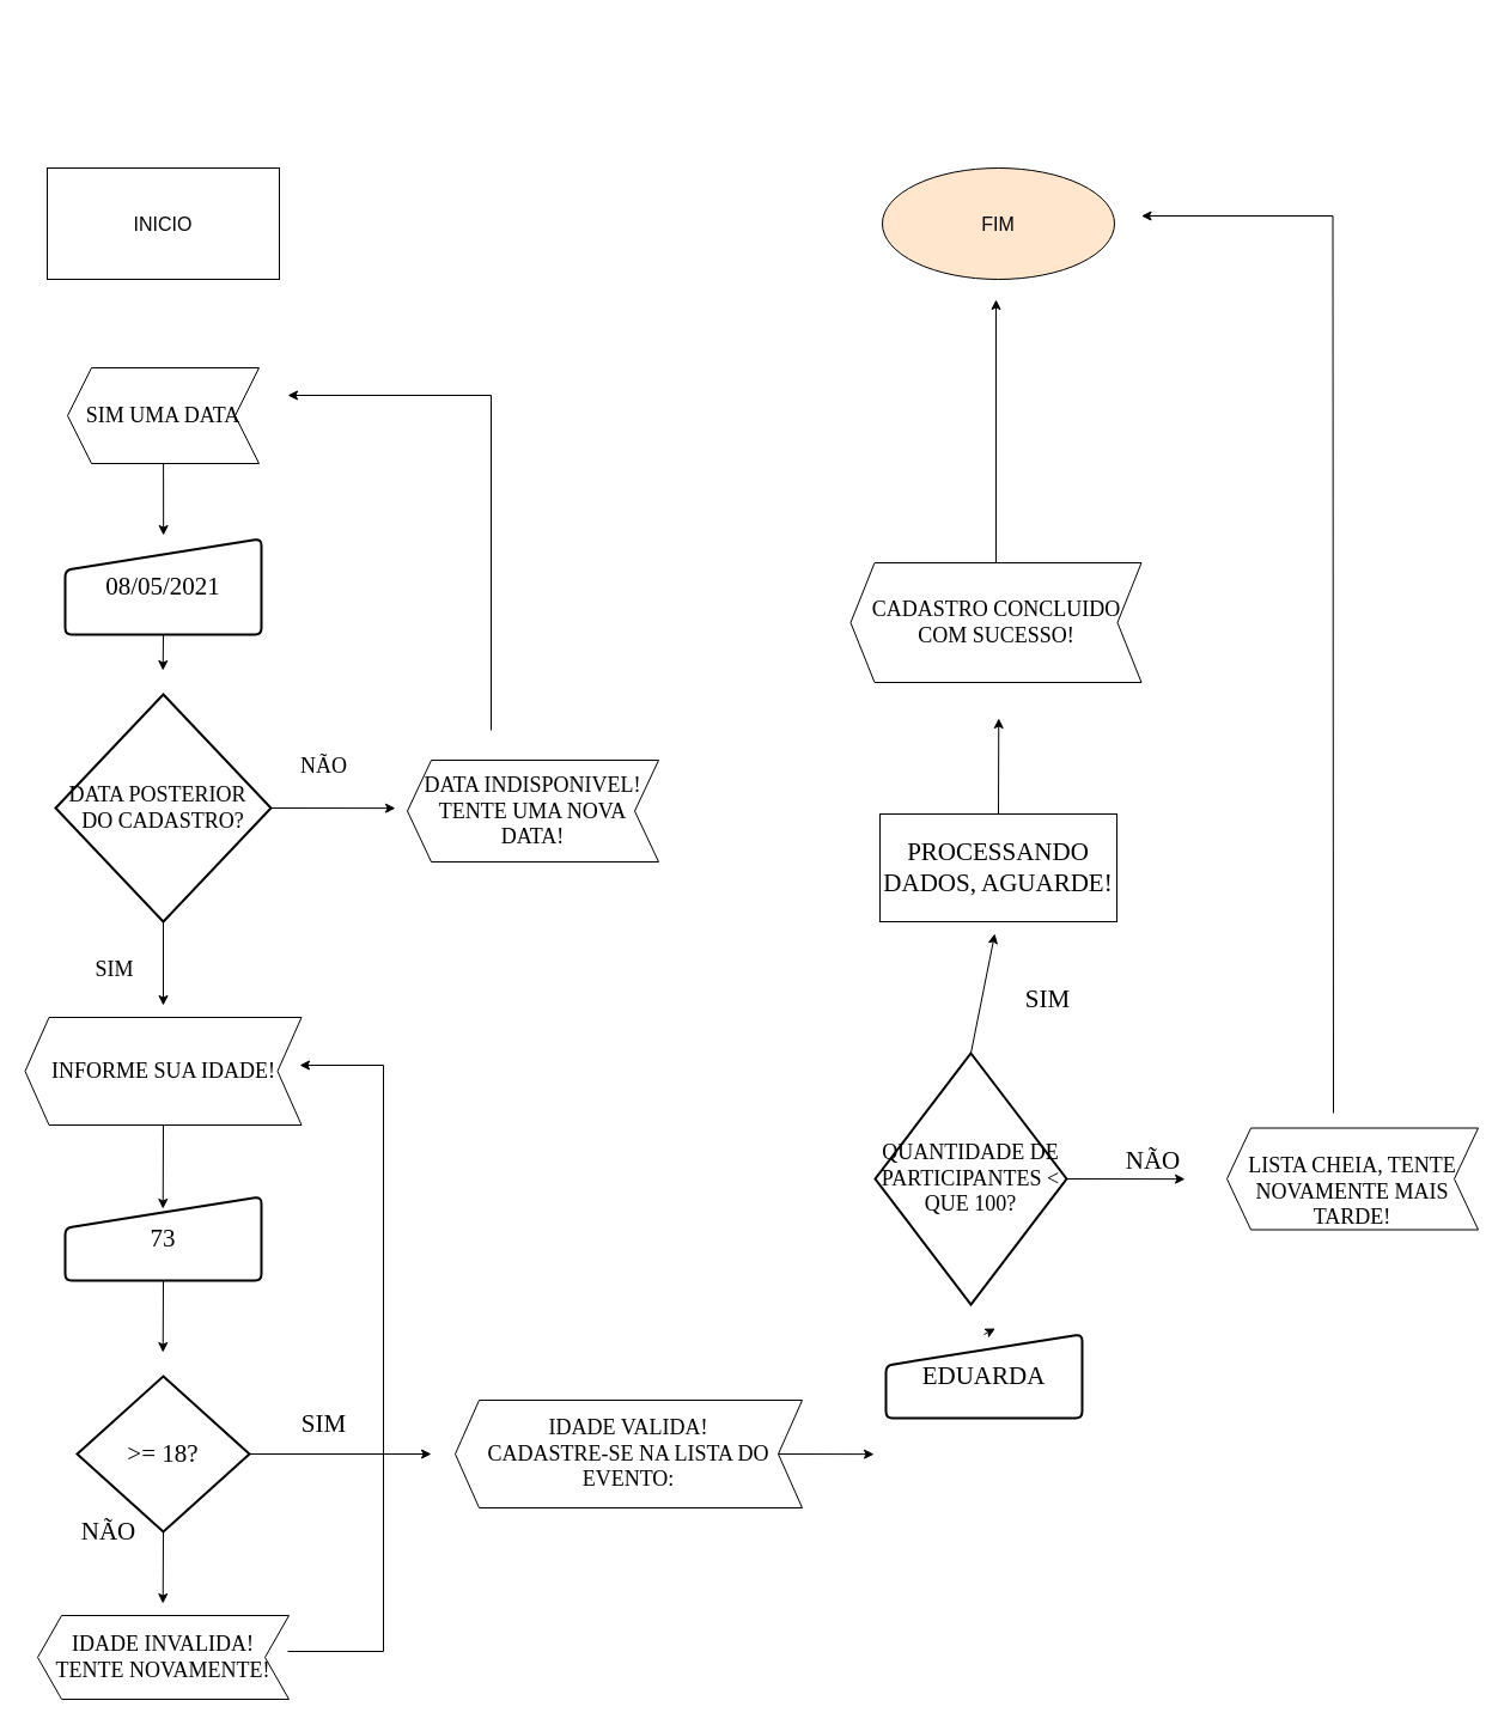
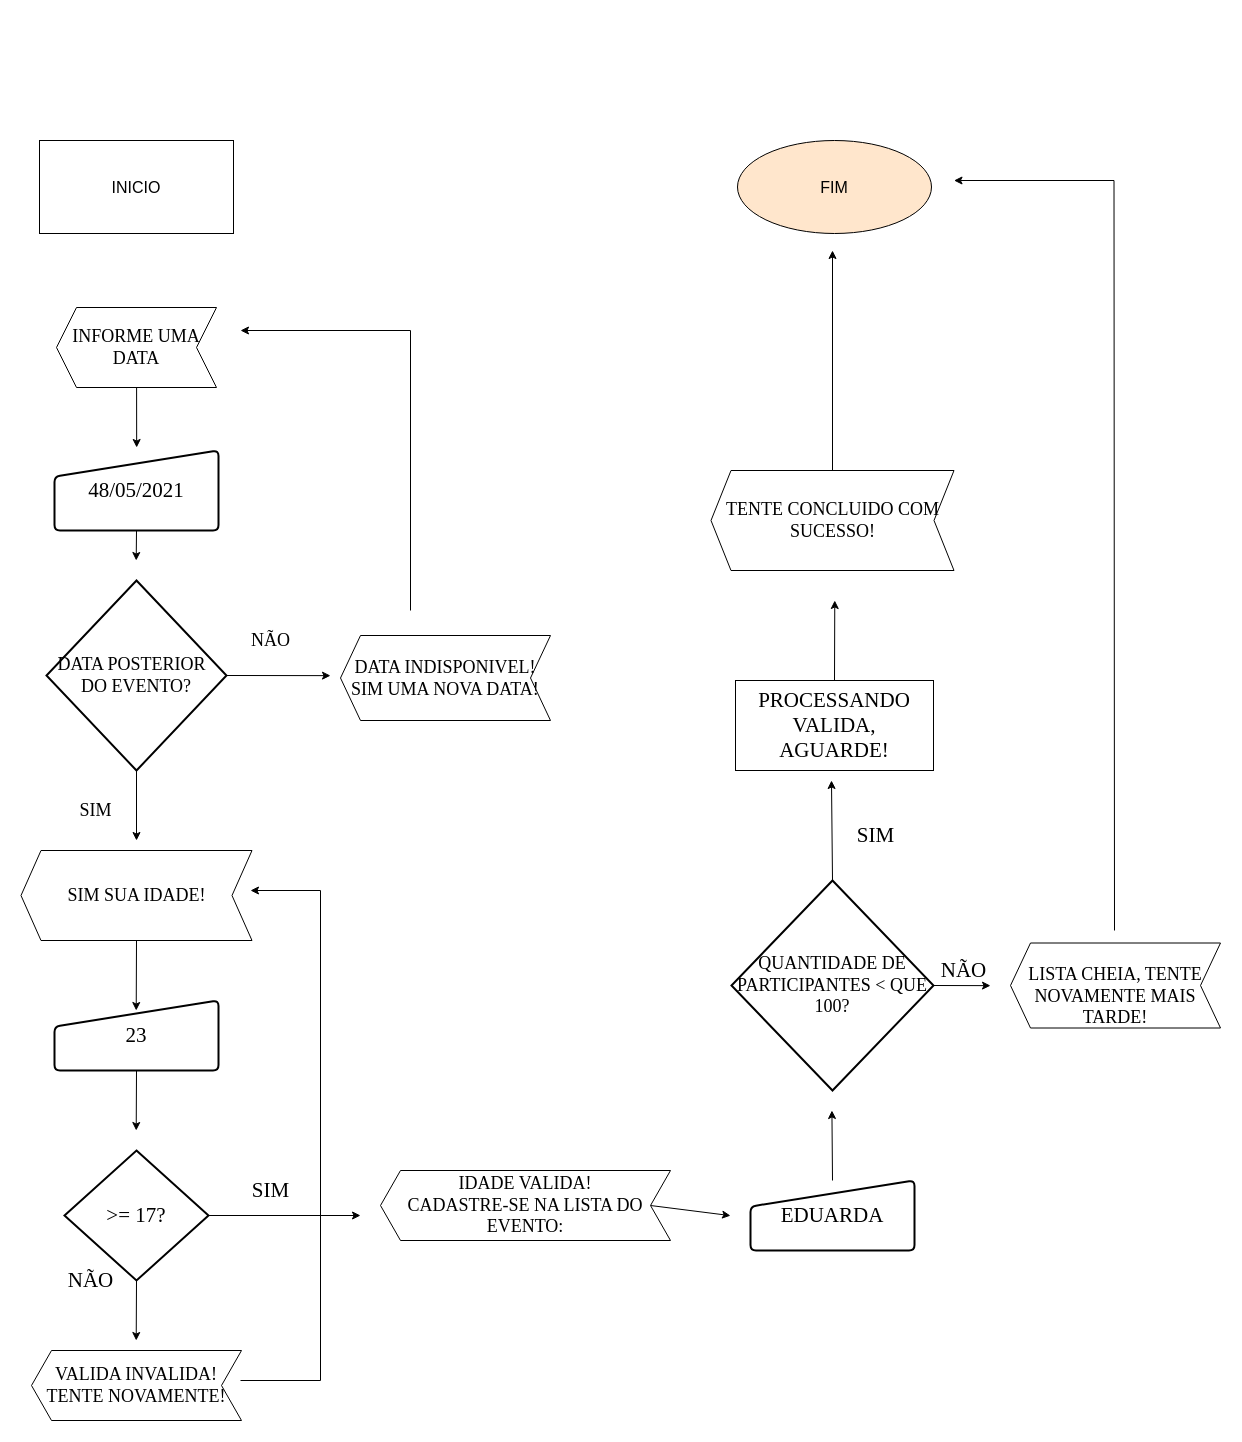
- <mxCell id="4" value="&lt;font style=&quot;vertical-align: inherit&quot;&gt;&lt;font style=&quot;vertical-align: inherit&quot;&gt;SIM UMA DATA&lt;/font&gt;&lt;/font&gt;" style="shape=step;perimeter=stepPerimeter;whiteSpace=wrap;html=1;fixedSize=1;fontFamily=Times New Roman;fontSize=18;gradientColor=#ffffff;direction=west;" parent="1" vertex="1"><mxGeometry x="56" y="307" width="160" height="80" as="geometry" /></mxCell>
+ <mxCell id="4" value="&lt;font style=&quot;vertical-align: inherit&quot;&gt;&lt;font style=&quot;vertical-align: inherit&quot;&gt;INFORME UMA DATA&lt;/font&gt;&lt;/font&gt;" style="shape=step;perimeter=stepPerimeter;whiteSpace=wrap;html=1;fixedSize=1;fontFamily=Times New Roman;fontSize=18;gradientColor=#ffffff;direction=west;" parent="1" vertex="1"><mxGeometry x="56" y="307" width="160" height="80" as="geometry" /></mxCell>
- <mxCell id="6" value="&lt;font style=&quot;font-size: 21px&quot;&gt;08/05/2021&lt;/font&gt;" style="html=1;strokeWidth=2;shape=manualInput;whiteSpace=wrap;rounded=1;size=26;arcSize=11;fontFamily=Times New Roman;fontSize=18;gradientColor=#ffffff;" parent="1" vertex="1"><mxGeometry x="54" y="450" width="164" height="80" as="geometry" /></mxCell>
+ <mxCell id="6" value="&lt;font style=&quot;font-size: 21px&quot;&gt;48/05/2021&lt;/font&gt;" style="html=1;strokeWidth=2;shape=manualInput;whiteSpace=wrap;rounded=1;size=26;arcSize=11;fontFamily=Times New Roman;fontSize=18;gradientColor=#ffffff;" parent="1" vertex="1"><mxGeometry x="54" y="450" width="164" height="80" as="geometry" /></mxCell>
- <mxCell id="38" value="CADASTRO CONCLUIDO COM SUCESSO!" style="shape=step;perimeter=stepPerimeter;whiteSpace=wrap;html=1;fixedSize=1;fontFamily=Times New Roman;fontSize=18;gradientColor=#ffffff;gradientDirection=south;direction=west;" parent="1" vertex="1"><mxGeometry x="710.5" y="470" width="243" height="100" as="geometry" /></mxCell>
+ <mxCell id="38" value="TENTE CONCLUIDO COM SUCESSO!" style="shape=step;perimeter=stepPerimeter;whiteSpace=wrap;html=1;fixedSize=1;fontFamily=Times New Roman;fontSize=18;gradientColor=#ffffff;gradientDirection=south;direction=west;" parent="1" vertex="1"><mxGeometry x="710.5" y="470" width="243" height="100" as="geometry" /></mxCell>
- <mxCell id="9" value="DATA POSTERIOR&amp;nbsp;&amp;nbsp;&lt;br&gt;DO CADASTRO?" style="strokeWidth=2;html=1;shape=mxgraph.flowchart.decision;whiteSpace=wrap;fontFamily=Times New Roman;fontSize=18;gradientColor=#ffffff;" parent="1" vertex="1"><mxGeometry x="46" y="580" width="180" height="190" as="geometry" /></mxCell>
+ <mxCell id="9" value="DATA POSTERIOR&amp;nbsp;&amp;nbsp;&lt;br&gt;DO EVENTO?" style="strokeWidth=2;html=1;shape=mxgraph.flowchart.decision;whiteSpace=wrap;fontFamily=Times New Roman;fontSize=18;gradientColor=#ffffff;" parent="1" vertex="1"><mxGeometry x="46" y="580" width="180" height="190" as="geometry" /></mxCell>
- <mxCell id="11" value="DATA INDISPONIVEL!&lt;br&gt;TENTE UMA NOVA DATA!" style="shape=step;perimeter=stepPerimeter;whiteSpace=wrap;html=1;fixedSize=1;fontFamily=Times New Roman;fontSize=18;gradientColor=#ffffff;gradientDirection=south;direction=west;" parent="1" vertex="1"><mxGeometry x="340" y="635" width="210" height="85" as="geometry" /></mxCell>
+ <mxCell id="11" value="DATA INDISPONIVEL!&lt;br&gt;SIM UMA NOVA DATA!" style="shape=step;perimeter=stepPerimeter;whiteSpace=wrap;html=1;fixedSize=1;fontFamily=Times New Roman;fontSize=18;gradientColor=#ffffff;gradientDirection=south;direction=west;" parent="1" vertex="1"><mxGeometry x="340" y="635" width="210" height="85" as="geometry" /></mxCell>
- <mxCell id="36" value="PROCESSANDO DADOS, AGUARDE!" style="rounded=0;whiteSpace=wrap;html=1;fontFamily=Times New Roman;fontSize=21;gradientColor=#ffffff;gradientDirection=south;" parent="1" vertex="1"><mxGeometry x="735" y="680" width="198" height="90" as="geometry" /></mxCell>
+ <mxCell id="36" value="PROCESSANDO VALIDA, AGUARDE!" style="rounded=0;whiteSpace=wrap;html=1;fontFamily=Times New Roman;fontSize=21;gradientColor=#ffffff;gradientDirection=south;" parent="1" vertex="1"><mxGeometry x="735" y="680" width="198" height="90" as="geometry" /></mxCell>
- <mxCell id="15" value="INFORME SUA IDADE!" style="shape=step;perimeter=stepPerimeter;whiteSpace=wrap;html=1;fixedSize=1;fontFamily=Times New Roman;fontSize=18;gradientColor=#ffffff;gradientDirection=south;direction=west;" parent="1" vertex="1"><mxGeometry x="20.5" y="850" width="231" height="90" as="geometry" /></mxCell>
+ <mxCell id="15" value="SIM SUA IDADE!" style="shape=step;perimeter=stepPerimeter;whiteSpace=wrap;html=1;fixedSize=1;fontFamily=Times New Roman;fontSize=18;gradientColor=#ffffff;gradientDirection=south;direction=west;" parent="1" vertex="1"><mxGeometry x="20.5" y="850" width="231" height="90" as="geometry" /></mxCell>
- <mxCell id="31" value="QUANTIDADE DE PARTICIPANTES &amp;lt; QUE 100?" style="strokeWidth=2;html=1;shape=mxgraph.flowchart.decision;whiteSpace=wrap;fontFamily=Times New Roman;fontSize=18;gradientColor=#ffffff;" parent="1" vertex="1"><mxGeometry x="731" y="880" width="160" height="210" as="geometry" /></mxCell>
+ <mxCell id="31" value="QUANTIDADE DE PARTICIPANTES &amp;lt; QUE 100?" style="strokeWidth=2;html=1;shape=mxgraph.flowchart.decision;whiteSpace=wrap;fontFamily=Times New Roman;fontSize=18;gradientColor=#ffffff;" parent="1" vertex="1"><mxGeometry x="731" y="880" width="202" height="210" as="geometry" /></mxCell>
- <mxCell id="33" value="&lt;br&gt;LISTA CHEIA, TENTE NOVAMENTE MAIS TARDE!" style="shape=step;perimeter=stepPerimeter;whiteSpace=wrap;html=1;fixedSize=1;fontFamily=Times New Roman;fontSize=18;gradientColor=#ffffff;gradientDirection=south;direction=west;" parent="1" vertex="1"><mxGeometry x="1025" y="942.5" width="210" height="85" as="geometry" /></mxCell>
+ <mxCell id="33" value="&lt;br&gt;LISTA CHEIA, TENTE NOVAMENTE MAIS TARDE!" style="shape=step;perimeter=stepPerimeter;whiteSpace=wrap;html=1;fixedSize=1;fontFamily=Times New Roman;fontSize=18;gradientColor=#ffffff;gradientDirection=south;direction=west;" parent="1" vertex="1"><mxGeometry x="1010" y="942.5" width="210" height="85" as="geometry" /></mxCell>
- <mxCell id="17" value="&lt;font style=&quot;font-size: 21px&quot;&gt;73&lt;/font&gt;" style="html=1;strokeWidth=2;shape=manualInput;whiteSpace=wrap;rounded=1;size=26;arcSize=11;fontFamily=Times New Roman;fontSize=18;gradientColor=#ffffff;" parent="1" vertex="1"><mxGeometry x="54" y="1000" width="164" height="70" as="geometry" /></mxCell>
+ <mxCell id="17" value="&lt;font style=&quot;font-size: 21px&quot;&gt;23&lt;/font&gt;" style="html=1;strokeWidth=2;shape=manualInput;whiteSpace=wrap;rounded=1;size=26;arcSize=11;fontFamily=Times New Roman;fontSize=18;gradientColor=#ffffff;" parent="1" vertex="1"><mxGeometry x="54" y="1000" width="164" height="70" as="geometry" /></mxCell>
- <mxCell id="28" value="&lt;span style=&quot;font-size: 21px&quot;&gt;EDUARDA&lt;/span&gt;" style="html=1;strokeWidth=2;shape=manualInput;whiteSpace=wrap;rounded=1;size=26;arcSize=11;fontFamily=Times New Roman;fontSize=18;gradientColor=#ffffff;" parent="1" vertex="1"><mxGeometry x="740" y="1115" width="164" height="70" as="geometry" /></mxCell>
+ <mxCell id="28" value="&lt;span style=&quot;font-size: 21px&quot;&gt;EDUARDA&lt;/span&gt;" style="html=1;strokeWidth=2;shape=manualInput;whiteSpace=wrap;rounded=1;size=26;arcSize=11;fontFamily=Times New Roman;fontSize=18;gradientColor=#ffffff;" parent="1" vertex="1"><mxGeometry x="750" y="1180" width="164" height="70" as="geometry" /></mxCell>
- <mxCell id="20" value="&amp;gt;= 18?" style="strokeWidth=2;html=1;shape=mxgraph.flowchart.decision;whiteSpace=wrap;fontFamily=Times New Roman;fontSize=21;gradientColor=#ffffff;gradientDirection=south;" parent="1" vertex="1"><mxGeometry x="64" y="1150" width="144" height="130" as="geometry" /></mxCell>
+ <mxCell id="20" value="&amp;gt;= 17?" style="strokeWidth=2;html=1;shape=mxgraph.flowchart.decision;whiteSpace=wrap;fontFamily=Times New Roman;fontSize=21;gradientColor=#ffffff;gradientDirection=south;" parent="1" vertex="1"><mxGeometry x="64" y="1150" width="144" height="130" as="geometry" /></mxCell>
- <mxCell id="26" value="IDADE VALIDA!&lt;br&gt;CADASTRE-SE NA LISTA DO EVENTO:" style="shape=step;perimeter=stepPerimeter;whiteSpace=wrap;html=1;fixedSize=1;fontFamily=Times New Roman;fontSize=18;gradientColor=#ffffff;gradientDirection=south;direction=west;" parent="1" vertex="1"><mxGeometry x="380" y="1170" width="290" height="90" as="geometry" /></mxCell>
+ <mxCell id="26" value="IDADE VALIDA!&lt;br&gt;CADASTRE-SE NA LISTA DO EVENTO:" style="shape=step;perimeter=stepPerimeter;whiteSpace=wrap;html=1;fixedSize=1;fontFamily=Times New Roman;fontSize=18;gradientColor=#ffffff;gradientDirection=south;direction=west;" parent="1" vertex="1"><mxGeometry x="380" y="1170" width="290" height="70" as="geometry" /></mxCell>
- <mxCell id="22" value="IDADE INVALIDA!&lt;br&gt;TENTE NOVAMENTE!" style="shape=step;perimeter=stepPerimeter;whiteSpace=wrap;html=1;fixedSize=1;fontFamily=Times New Roman;fontSize=18;gradientColor=#ffffff;gradientDirection=south;direction=west;" parent="1" vertex="1"><mxGeometry x="31" y="1350" width="210" height="70" as="geometry" /></mxCell>
+ <mxCell id="22" value="VALIDA INVALIDA!&lt;br&gt;TENTE NOVAMENTE!" style="shape=step;perimeter=stepPerimeter;whiteSpace=wrap;html=1;fixedSize=1;fontFamily=Times New Roman;fontSize=18;gradientColor=#ffffff;gradientDirection=south;direction=west;" parent="1" vertex="1"><mxGeometry x="31" y="1350" width="210" height="70" as="geometry" /></mxCell>
